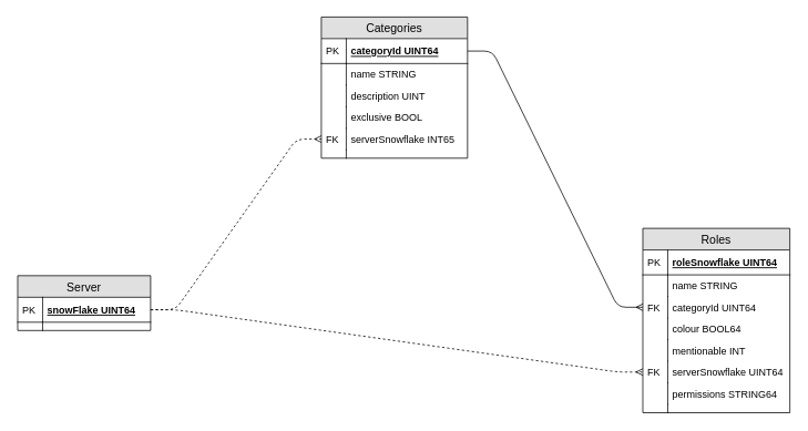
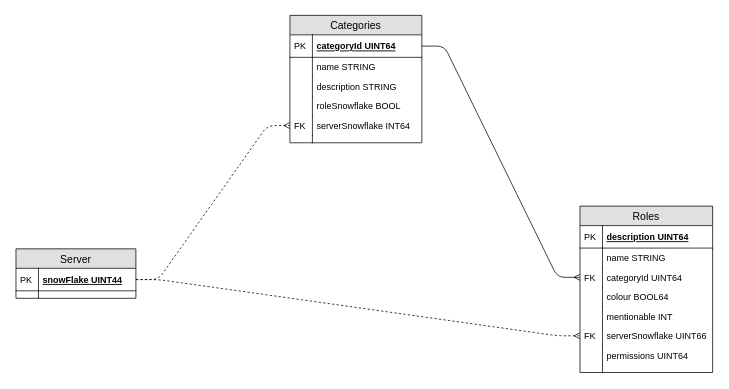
- <mxCell id="12" value="description UINT" style="shape=partialRectangle;top=0;left=0;right=0;bottom=0;align=left;verticalAlign=top;fillColor=none;spacingLeft=34;spacingRight=4;overflow=hidden;rotatable=0;points=[[0,0.5],[1,0.5]];portConstraint=eastwest;dropTarget=0;fontSize=12;" vertex="1" parent="7"><mxGeometry y="82" width="176" height="26" as="geometry" /></mxCell>
+ <mxCell id="12" value="description STRING" style="shape=partialRectangle;top=0;left=0;right=0;bottom=0;align=left;verticalAlign=top;fillColor=none;spacingLeft=34;spacingRight=4;overflow=hidden;rotatable=0;points=[[0,0.5],[1,0.5]];portConstraint=eastwest;dropTarget=0;fontSize=12;" vertex="1" parent="7"><mxGeometry y="82" width="176" height="26" as="geometry" /></mxCell>
- <mxCell id="14" value="exclusive BOOL" style="shape=partialRectangle;top=0;left=0;right=0;bottom=0;align=left;verticalAlign=top;fillColor=none;spacingLeft=34;spacingRight=4;overflow=hidden;rotatable=0;points=[[0,0.5],[1,0.5]];portConstraint=eastwest;dropTarget=0;fontSize=12;" vertex="1" parent="7"><mxGeometry y="108" width="176" height="26" as="geometry" /></mxCell>
+ <mxCell id="14" value="roleSnowflake BOOL" style="shape=partialRectangle;top=0;left=0;right=0;bottom=0;align=left;verticalAlign=top;fillColor=none;spacingLeft=34;spacingRight=4;overflow=hidden;rotatable=0;points=[[0,0.5],[1,0.5]];portConstraint=eastwest;dropTarget=0;fontSize=12;" vertex="1" parent="7"><mxGeometry y="108" width="176" height="26" as="geometry" /></mxCell>
- <mxCell id="16" value="serverSnowflake INT65" style="shape=partialRectangle;top=0;left=0;right=0;bottom=0;align=left;verticalAlign=top;fillColor=none;spacingLeft=34;spacingRight=4;overflow=hidden;rotatable=0;points=[[0,0.5],[1,0.5]];portConstraint=eastwest;dropTarget=0;fontSize=12;" vertex="1" parent="7"><mxGeometry y="134" width="176" height="26" as="geometry" /></mxCell>
+ <mxCell id="16" value="serverSnowflake INT64" style="shape=partialRectangle;top=0;left=0;right=0;bottom=0;align=left;verticalAlign=top;fillColor=none;spacingLeft=34;spacingRight=4;overflow=hidden;rotatable=0;points=[[0,0.5],[1,0.5]];portConstraint=eastwest;dropTarget=0;fontSize=12;" vertex="1" parent="7"><mxGeometry y="134" width="176" height="26" as="geometry" /></mxCell>
- <mxCell id="22" value="roleSnowflake UINT64" style="shape=partialRectangle;top=0;left=0;right=0;bottom=1;align=left;verticalAlign=middle;fillColor=none;spacingLeft=34;spacingRight=4;overflow=hidden;rotatable=0;points=[[0,0.5],[1,0.5]];portConstraint=eastwest;dropTarget=0;fontStyle=5;fontSize=12;" vertex="1" parent="21"><mxGeometry y="26" width="177" height="30" as="geometry" /></mxCell>
+ <mxCell id="22" value="description UINT64" style="shape=partialRectangle;top=0;left=0;right=0;bottom=1;align=left;verticalAlign=middle;fillColor=none;spacingLeft=34;spacingRight=4;overflow=hidden;rotatable=0;points=[[0,0.5],[1,0.5]];portConstraint=eastwest;dropTarget=0;fontStyle=5;fontSize=12;" vertex="1" parent="21"><mxGeometry y="26" width="177" height="30" as="geometry" /></mxCell>
- <mxCell id="3" value="snowFlake UINT64" style="shape=partialRectangle;top=0;left=0;right=0;bottom=1;align=left;verticalAlign=middle;fillColor=none;spacingLeft=34;spacingRight=4;overflow=hidden;rotatable=0;points=[[0,0.5],[1,0.5]];portConstraint=eastwest;dropTarget=0;fontStyle=5;fontSize=12;" vertex="1" parent="2"><mxGeometry y="26" width="160" height="30" as="geometry" /></mxCell>
+ <mxCell id="3" value="snowFlake UINT44" style="shape=partialRectangle;top=0;left=0;right=0;bottom=1;align=left;verticalAlign=middle;fillColor=none;spacingLeft=34;spacingRight=4;overflow=hidden;rotatable=0;points=[[0,0.5],[1,0.5]];portConstraint=eastwest;dropTarget=0;fontStyle=5;fontSize=12;" vertex="1" parent="2"><mxGeometry y="26" width="160" height="30" as="geometry" /></mxCell>
- <mxCell id="32" value="serverSnowflake UINT64" style="shape=partialRectangle;top=0;left=0;right=0;bottom=0;align=left;verticalAlign=top;fillColor=none;spacingLeft=34;spacingRight=4;overflow=hidden;rotatable=0;points=[[0,0.5],[1,0.5]];portConstraint=eastwest;dropTarget=0;fontSize=12;" vertex="1" parent="21"><mxGeometry y="160" width="177" height="26" as="geometry" /></mxCell>
+ <mxCell id="32" value="serverSnowflake UINT66" style="shape=partialRectangle;top=0;left=0;right=0;bottom=0;align=left;verticalAlign=top;fillColor=none;spacingLeft=34;spacingRight=4;overflow=hidden;rotatable=0;points=[[0,0.5],[1,0.5]];portConstraint=eastwest;dropTarget=0;fontSize=12;" vertex="1" parent="21"><mxGeometry y="160" width="177" height="26" as="geometry" /></mxCell>
- <mxCell id="34" value="permissions STRING64" style="shape=partialRectangle;top=0;left=0;right=0;bottom=0;align=left;verticalAlign=top;fillColor=none;spacingLeft=34;spacingRight=4;overflow=hidden;rotatable=0;points=[[0,0.5],[1,0.5]];portConstraint=eastwest;dropTarget=0;fontSize=12;" vertex="1" parent="21"><mxGeometry y="186" width="177" height="26" as="geometry" /></mxCell>
+ <mxCell id="34" value="permissions UINT64" style="shape=partialRectangle;top=0;left=0;right=0;bottom=0;align=left;verticalAlign=top;fillColor=none;spacingLeft=34;spacingRight=4;overflow=hidden;rotatable=0;points=[[0,0.5],[1,0.5]];portConstraint=eastwest;dropTarget=0;fontSize=12;" vertex="1" parent="21"><mxGeometry y="186" width="177" height="26" as="geometry" /></mxCell>
